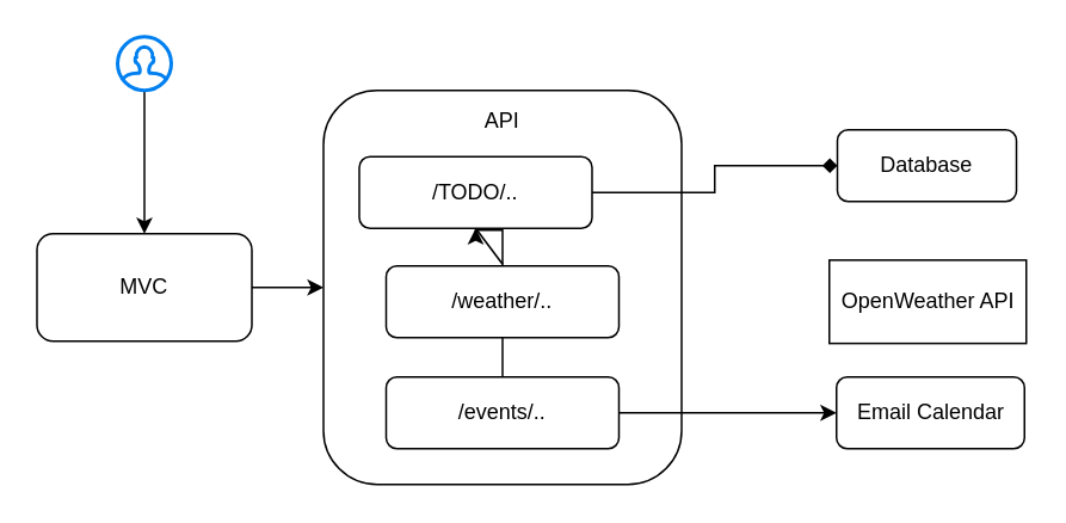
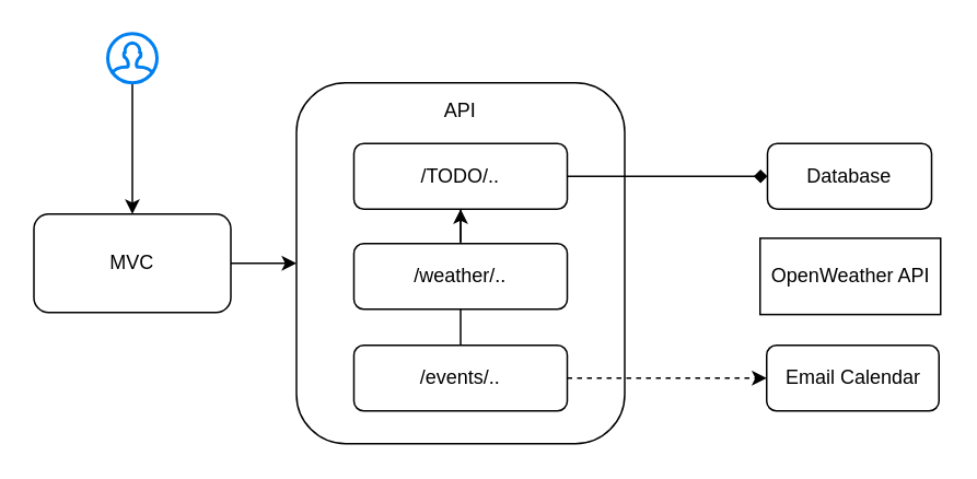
- <mxCell id="13" value="Database" style="rounded=1;whiteSpace=wrap;html=1;" vertex="1" parent="1"><mxGeometry x="467" y="72" width="100" height="40" as="geometry" /></mxCell>
+ <mxCell id="13" value="Database" style="rounded=1;whiteSpace=wrap;html=1;" vertex="1" parent="1"><mxGeometry x="467" y="87" width="100" height="40" as="geometry" /></mxCell>
- <mxCell id="6" value="/TODO/.." style="rounded=1;whiteSpace=wrap;html=1;" vertex="1" parent="1"><mxGeometry x="200" y="87" width="130" height="40" as="geometry" /></mxCell>
+ <mxCell id="6" value="/TODO/.." style="rounded=1;whiteSpace=wrap;html=1;" vertex="1" parent="1"><mxGeometry x="215" y="87" width="130" height="40" as="geometry" /></mxCell>
- <mxCell id="9" value="" style="edgeStyle=orthogonalEdgeStyle;rounded=0;orthogonalLoop=1;jettySize=auto;html=1;entryX=0;entryY=0.5;entryDx=0;entryDy=0;" edge="1" parent="1" source="10" target="15"><mxGeometry relative="1" as="geometry" /></mxCell>
+ <mxCell id="9" value="" style="edgeStyle=orthogonalEdgeStyle;rounded=0;orthogonalLoop=1;jettySize=auto;html=1;entryX=0;entryY=0.5;entryDx=0;entryDy=0;dashed=1;" edge="1" parent="1" source="10" target="15"><mxGeometry relative="1" as="geometry" /></mxCell>
